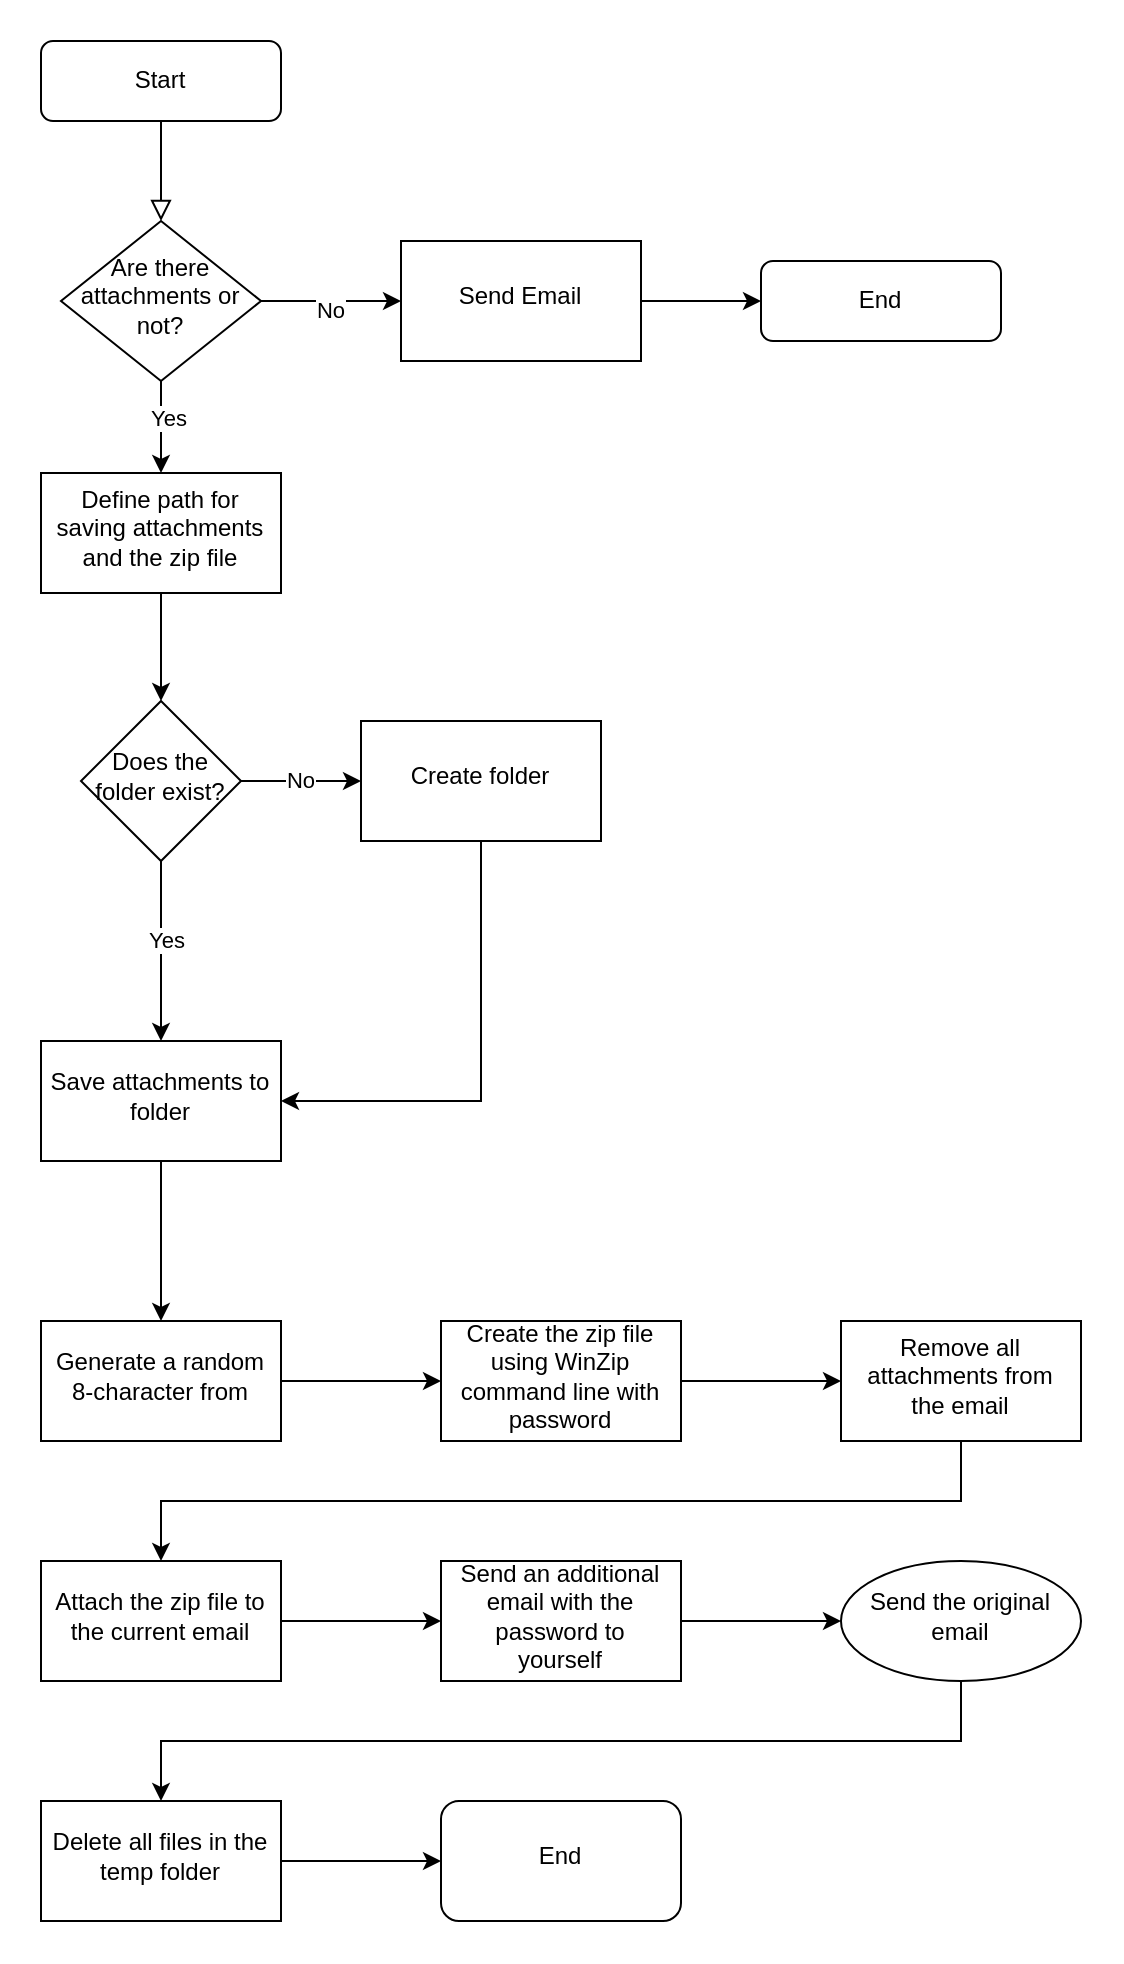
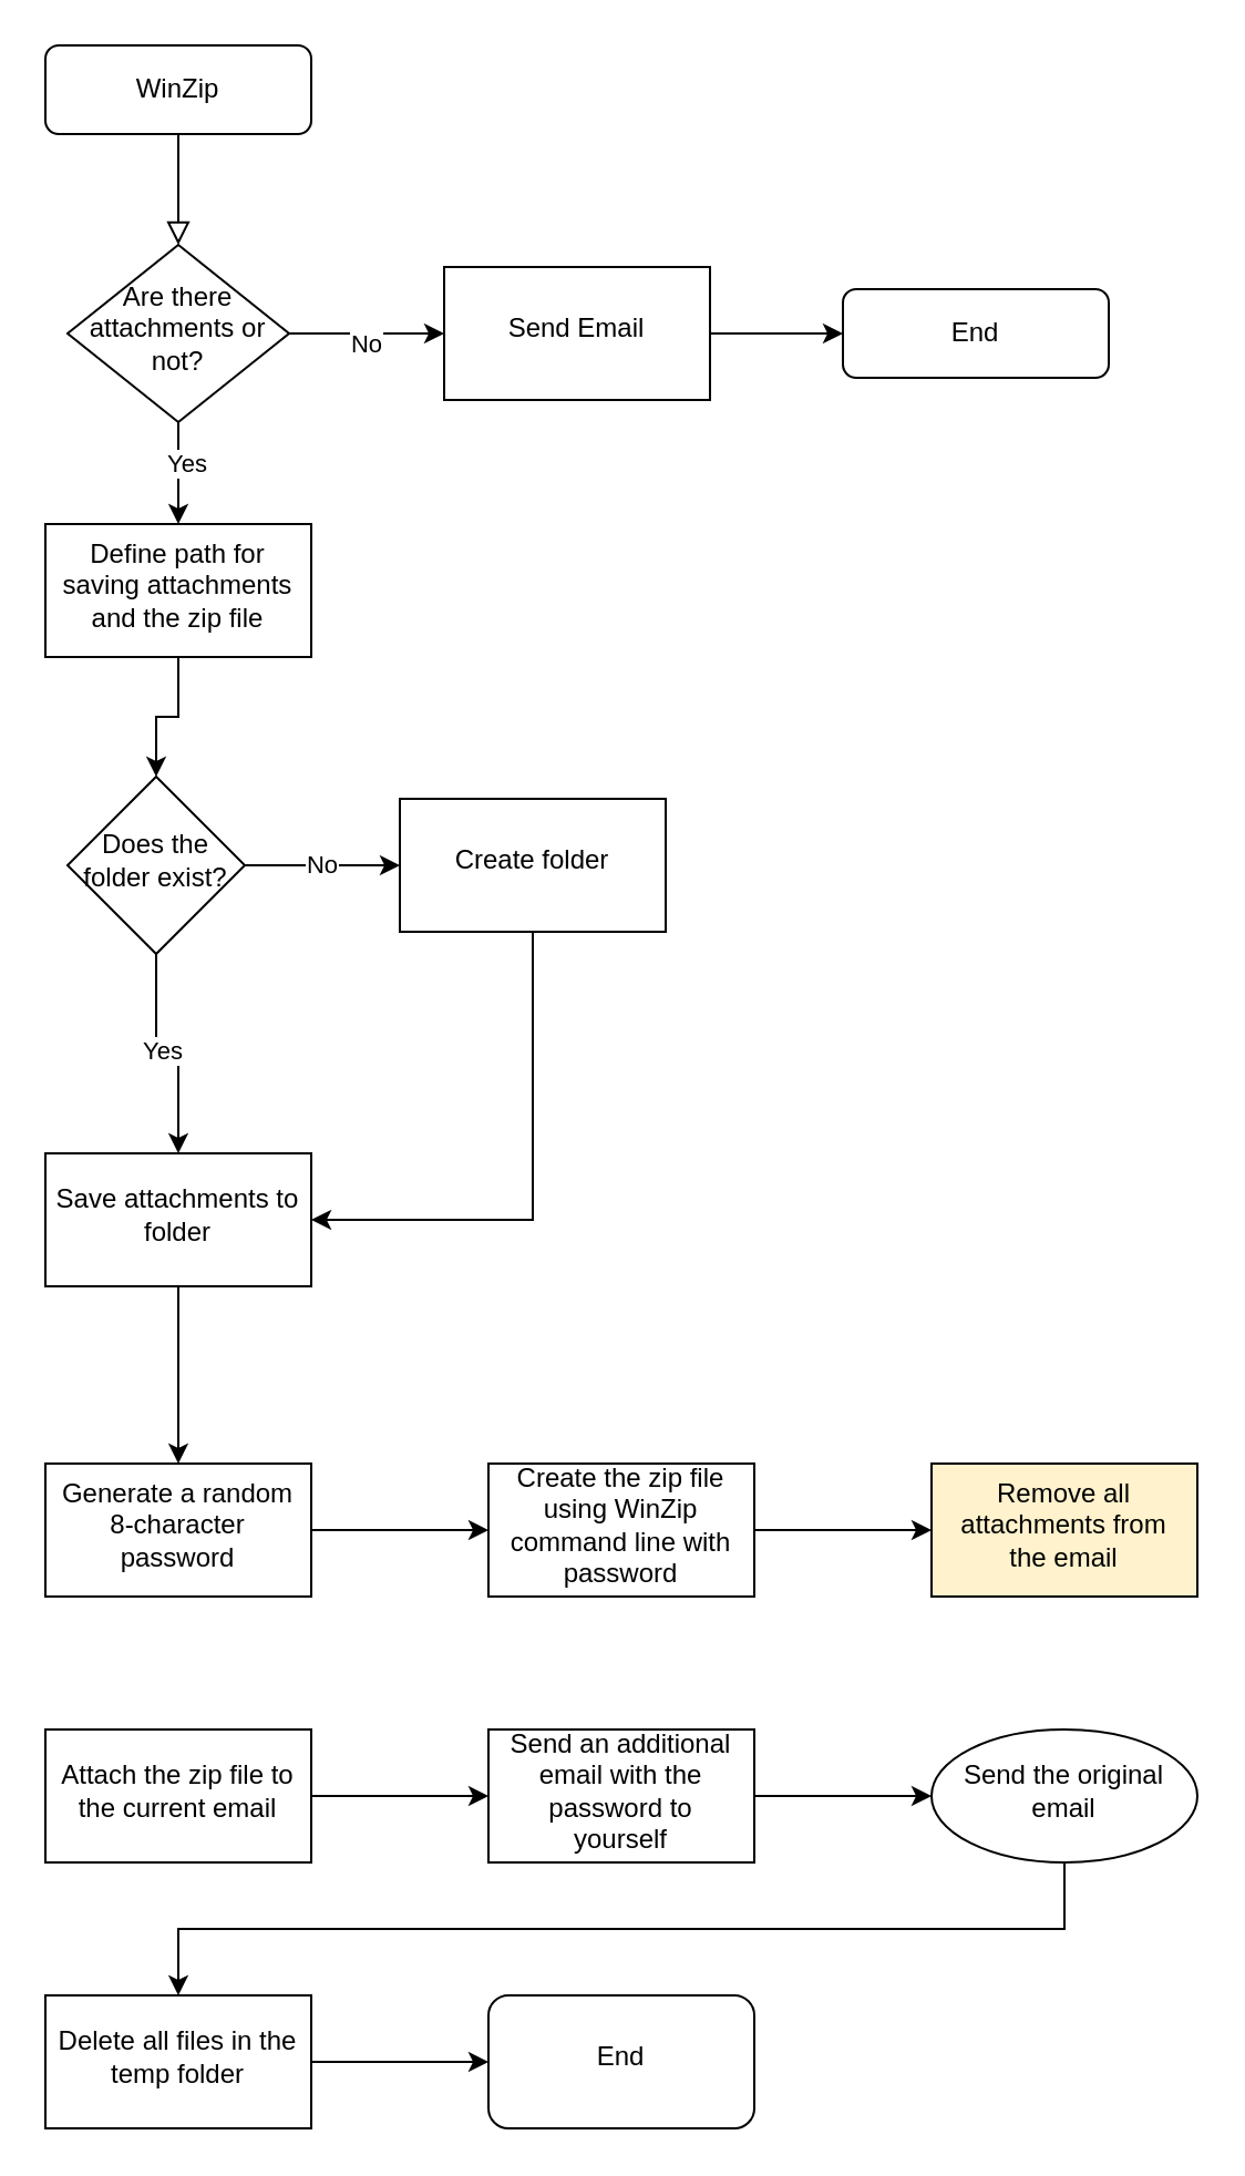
- <mxCell id="3" value="Start" style="rounded=1;whiteSpace=wrap;html=1;fontSize=12;glass=0;strokeWidth=1;shadow=0;" parent="1" vertex="1"><mxGeometry x="20" y="20" width="120" height="40" as="geometry" /></mxCell>
+ <mxCell id="3" value="WinZip" style="rounded=1;whiteSpace=wrap;html=1;fontSize=12;glass=0;strokeWidth=1;shadow=0;" parent="1" vertex="1"><mxGeometry x="20" y="20" width="120" height="40" as="geometry" /></mxCell>
- <mxCell id="14" value="Does the folder exist?" style="rhombus;whiteSpace=wrap;html=1;shadow=0;strokeWidth=1;spacing=6;spacingTop=-4;" parent="1" vertex="1"><mxGeometry x="40" y="350" width="80" height="80" as="geometry" /></mxCell>
+ <mxCell id="14" value="Does the folder exist?" style="rhombus;whiteSpace=wrap;html=1;shadow=0;strokeWidth=1;spacing=6;spacingTop=-4;" parent="1" vertex="1"><mxGeometry x="30" y="350" width="80" height="80" as="geometry" /></mxCell>
- <mxCell id="20" value="Generate a random 8-character from" style="whiteSpace=wrap;html=1;shadow=0;strokeWidth=1;spacing=6;spacingTop=-4;" parent="1" vertex="1"><mxGeometry x="20" y="660" width="120" height="60" as="geometry" /></mxCell>
+ <mxCell id="20" value="Generate a random 8-character password" style="whiteSpace=wrap;html=1;shadow=0;strokeWidth=1;spacing=6;spacingTop=-4;" parent="1" vertex="1"><mxGeometry x="20" y="660" width="120" height="60" as="geometry" /></mxCell>
- <mxCell id="27" value="Remove all attachments from the email" style="whiteSpace=wrap;html=1;shadow=0;strokeWidth=1;spacing=6;spacingTop=-4;" parent="1" vertex="1"><mxGeometry x="420" y="660" width="120" height="60" as="geometry" /></mxCell>
+ <mxCell id="27" value="Remove all attachments from the email" style="whiteSpace=wrap;html=1;shadow=0;strokeWidth=1;spacing=6;spacingTop=-4;fillColor=#fff2cc;" parent="1" vertex="1"><mxGeometry x="420" y="660" width="120" height="60" as="geometry" /></mxCell>
- <mxCell id="26" style="edgeStyle=orthogonalEdgeStyle;rounded=0;orthogonalLoop=1;jettySize=auto;html=1;exitX=0.5;exitY=1;exitDx=0;exitDy=0;entryX=0.5;entryY=0;entryDx=0;entryDy=0;" parent="1" source="27" target="29" edge="1"><mxGeometry relative="1" as="geometry" /></mxCell>
